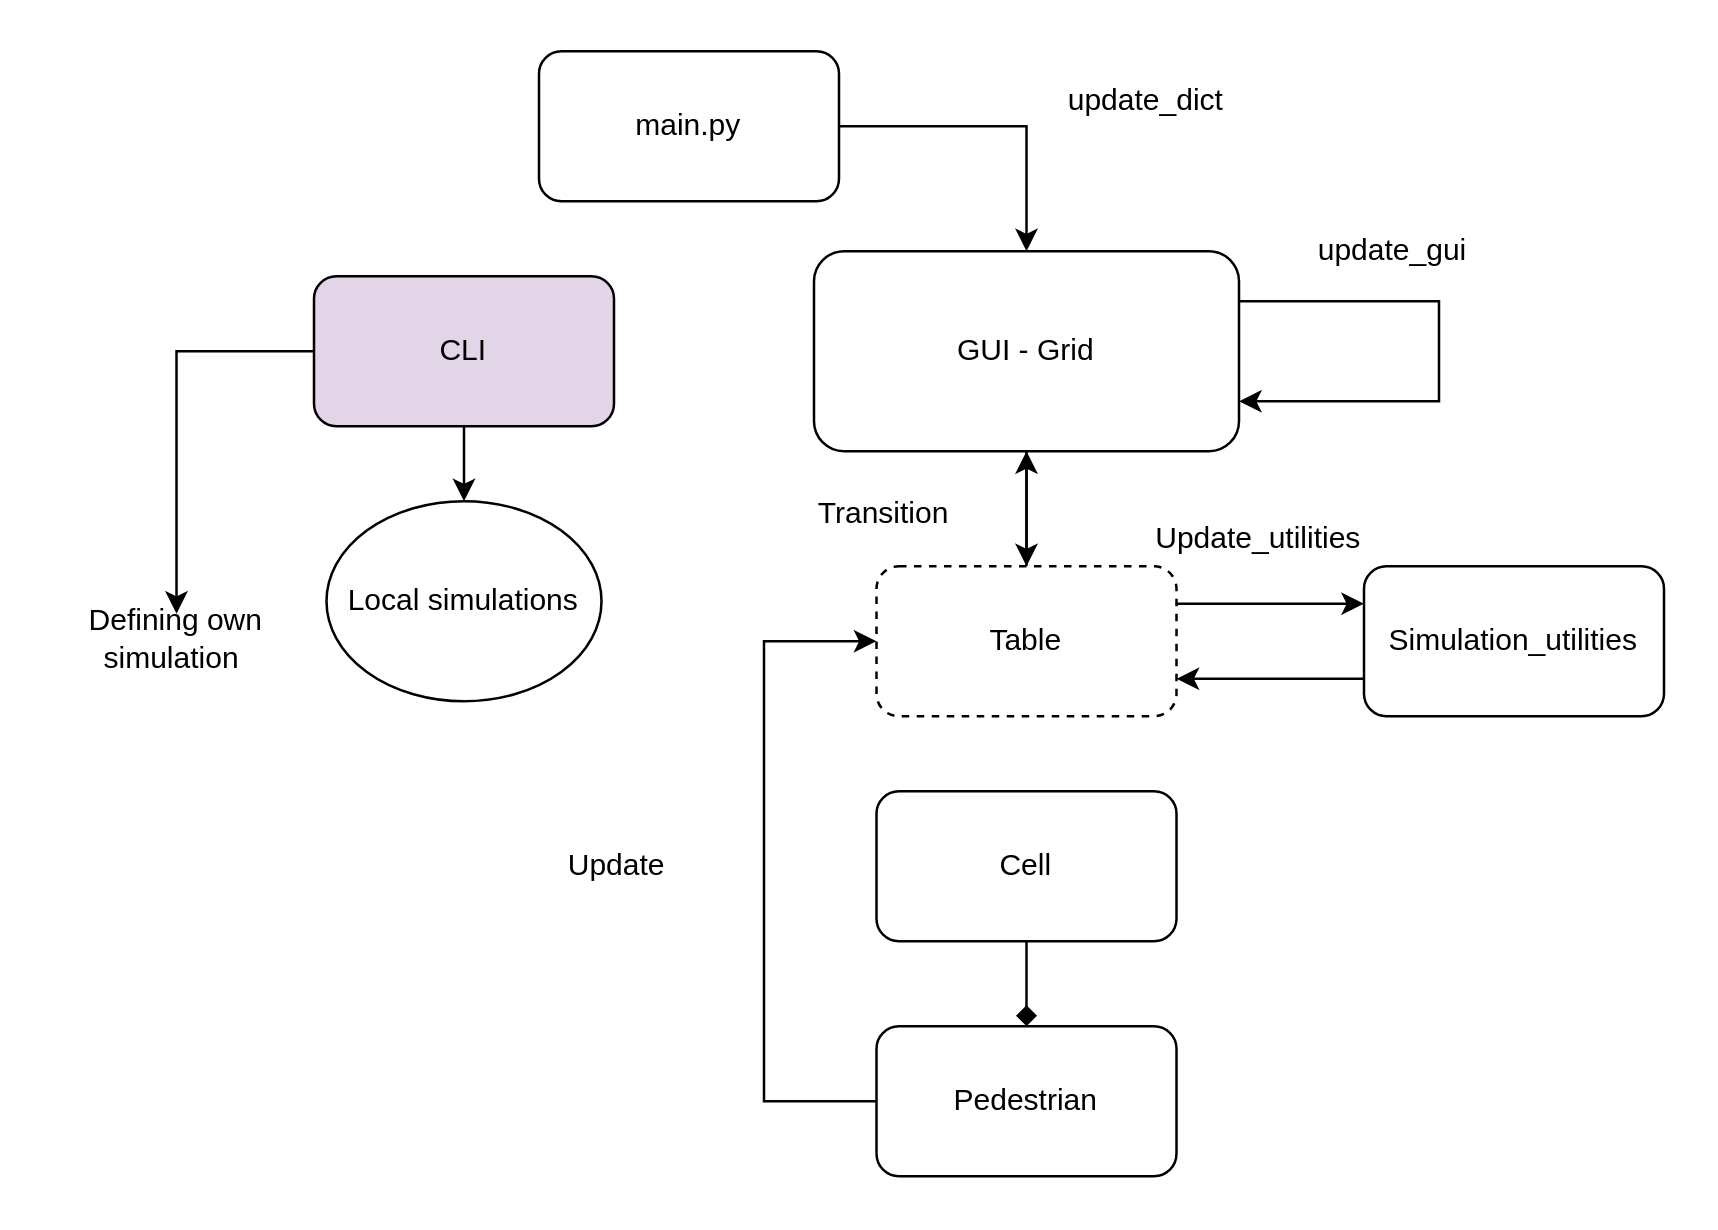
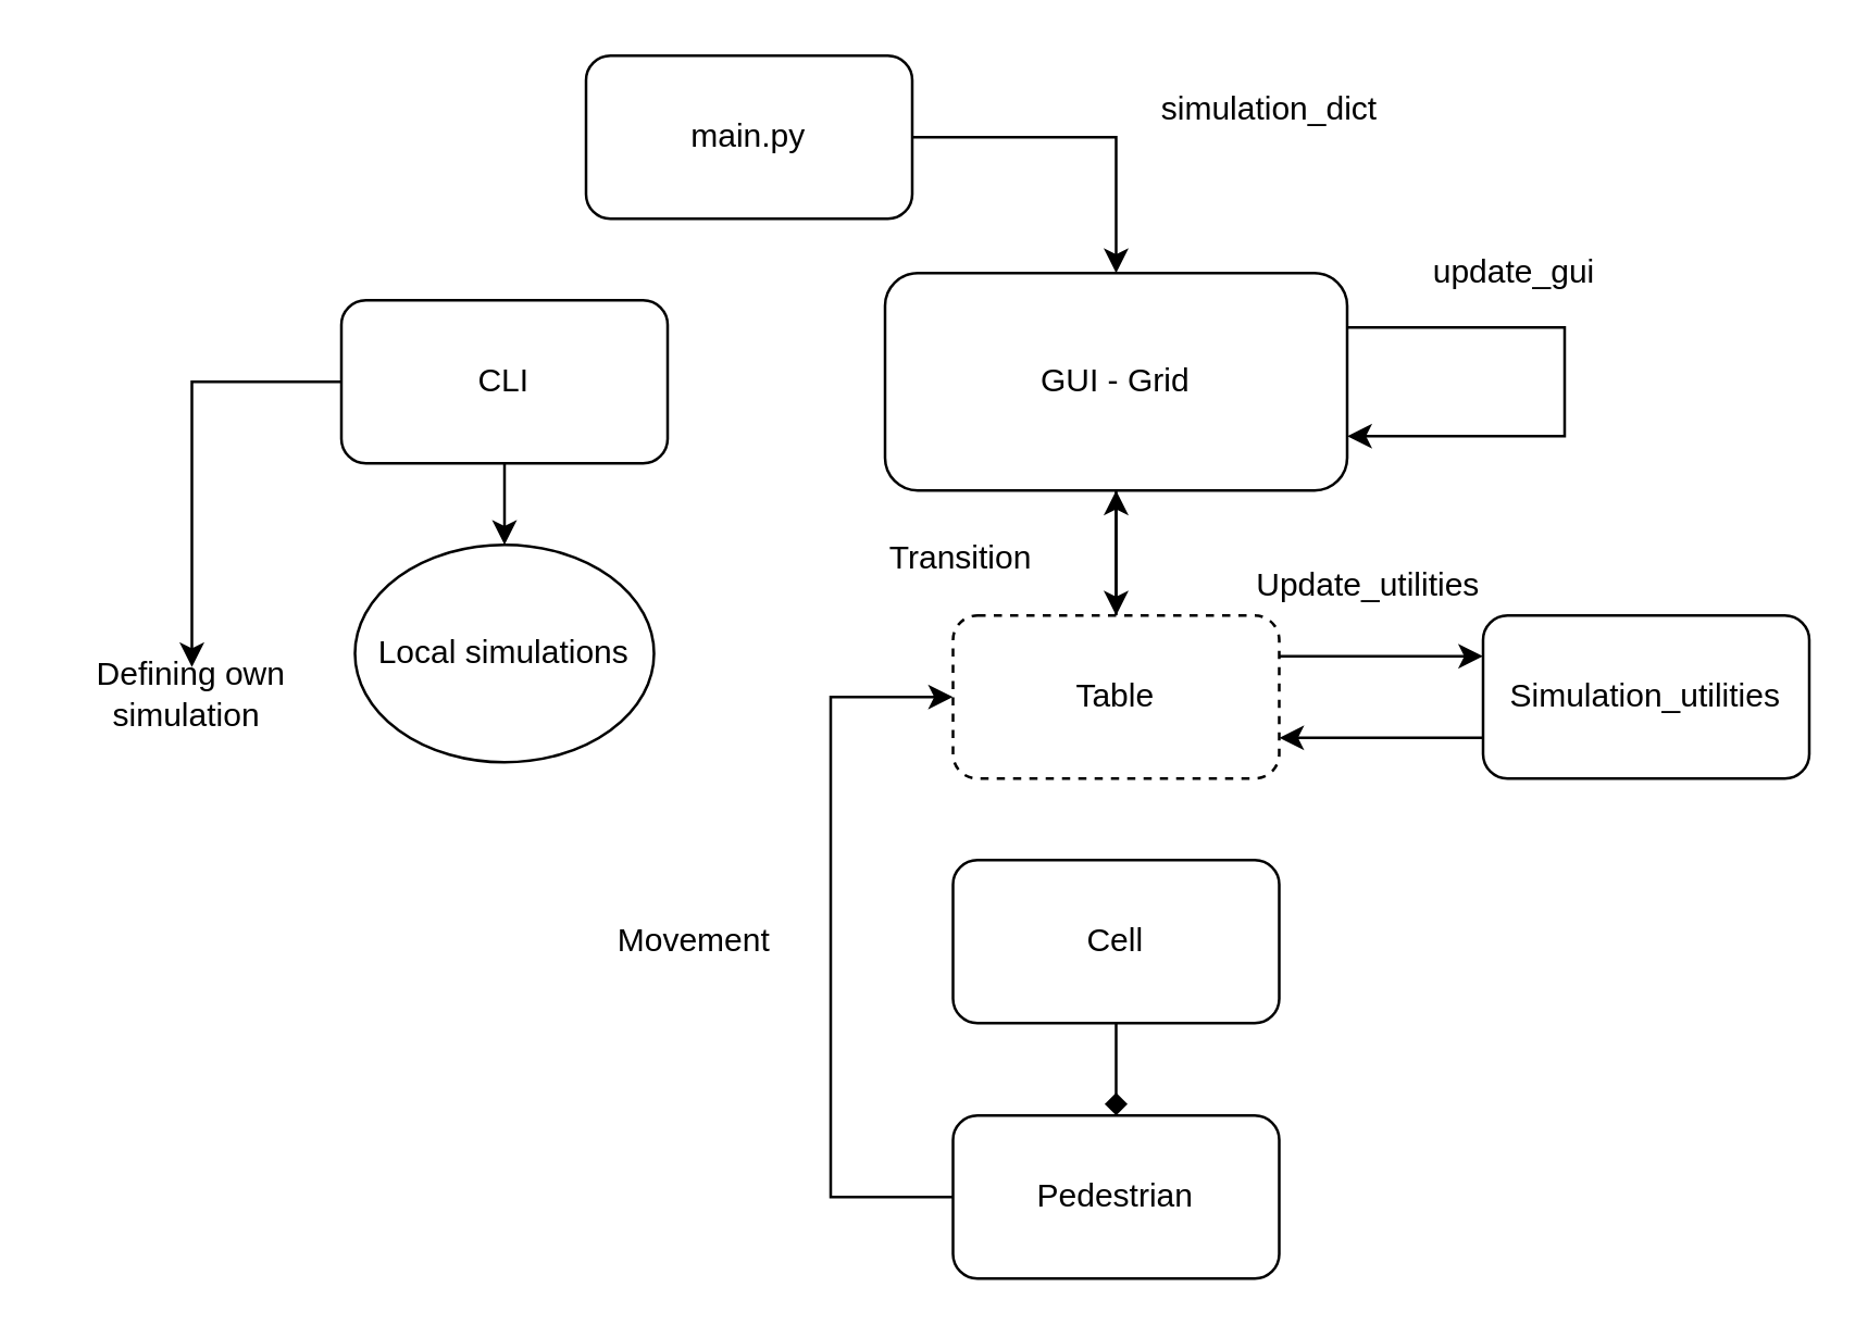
- <mxCell id="12" value="update_dict" style="text;html=1;resizable=0;points=[];autosize=1;align=left;verticalAlign=top;spacingTop=-4;" parent="1" vertex="1"><mxGeometry x="425" y="30" width="90" height="10" as="geometry" /></mxCell>
+ <mxCell id="12" value="simulation_dict" style="text;html=1;resizable=0;points=[];autosize=1;align=left;verticalAlign=top;spacingTop=-4;" parent="1" vertex="1"><mxGeometry x="425" y="30" width="90" height="10" as="geometry" /></mxCell>
- <mxCell id="5" value="CLI" style="rounded=1;whiteSpace=wrap;html=1;fillColor=#e1d5e7;" parent="1" vertex="1"><mxGeometry x="125" y="110" width="120" height="60" as="geometry" /></mxCell>
+ <mxCell id="5" value="CLI" style="rounded=1;whiteSpace=wrap;html=1;" parent="1" vertex="1"><mxGeometry x="125" y="110" width="120" height="60" as="geometry" /></mxCell>
- <mxCell id="25" value="Update" style="text;html=1;resizable=0;points=[];autosize=1;align=left;verticalAlign=top;spacingTop=-4;" parent="1" vertex="1"><mxGeometry x="225" y="336" width="70" height="10" as="geometry" /></mxCell>
+ <mxCell id="25" value="Movement" style="text;html=1;resizable=0;points=[];autosize=1;align=left;verticalAlign=top;spacingTop=-4;" parent="1" vertex="1"><mxGeometry x="225" y="336" width="70" height="10" as="geometry" /></mxCell>
